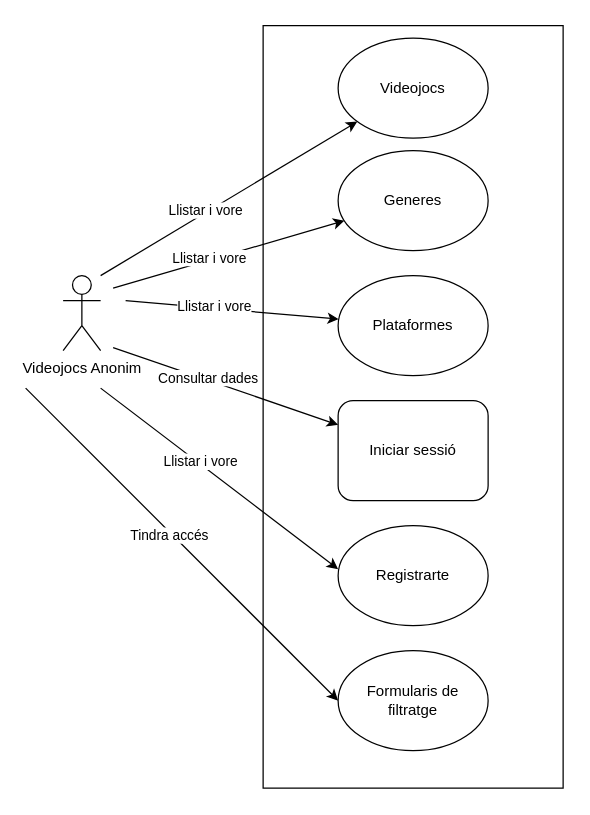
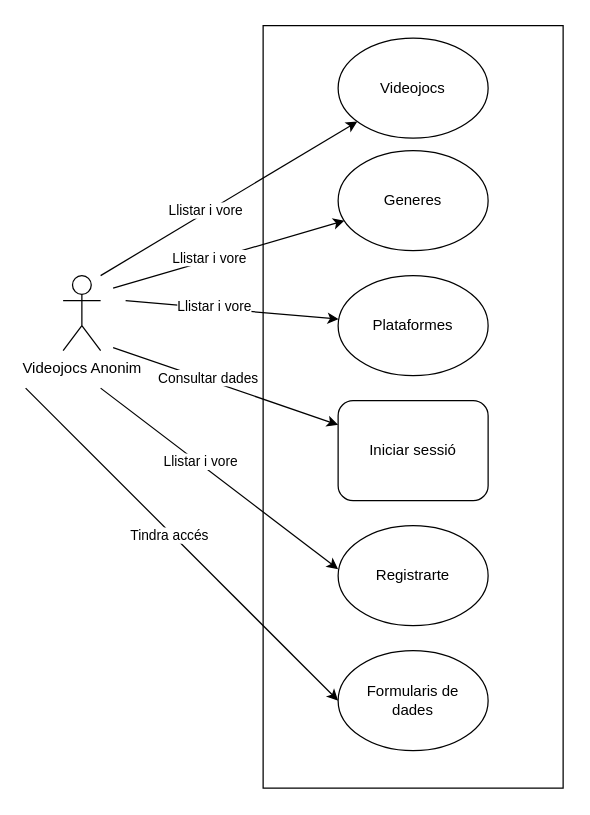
- <mxCell id="19" value="Formularis de &lt;br&gt;filtratge" style="ellipse;whiteSpace=wrap;html=1;" vertex="1" parent="1"><mxGeometry x="270" y="520" width="120" height="80" as="geometry" /></mxCell>
+ <mxCell id="19" value="Formularis de &lt;br&gt;dades" style="ellipse;whiteSpace=wrap;html=1;" vertex="1" parent="1"><mxGeometry x="270" y="520" width="120" height="80" as="geometry" /></mxCell>
